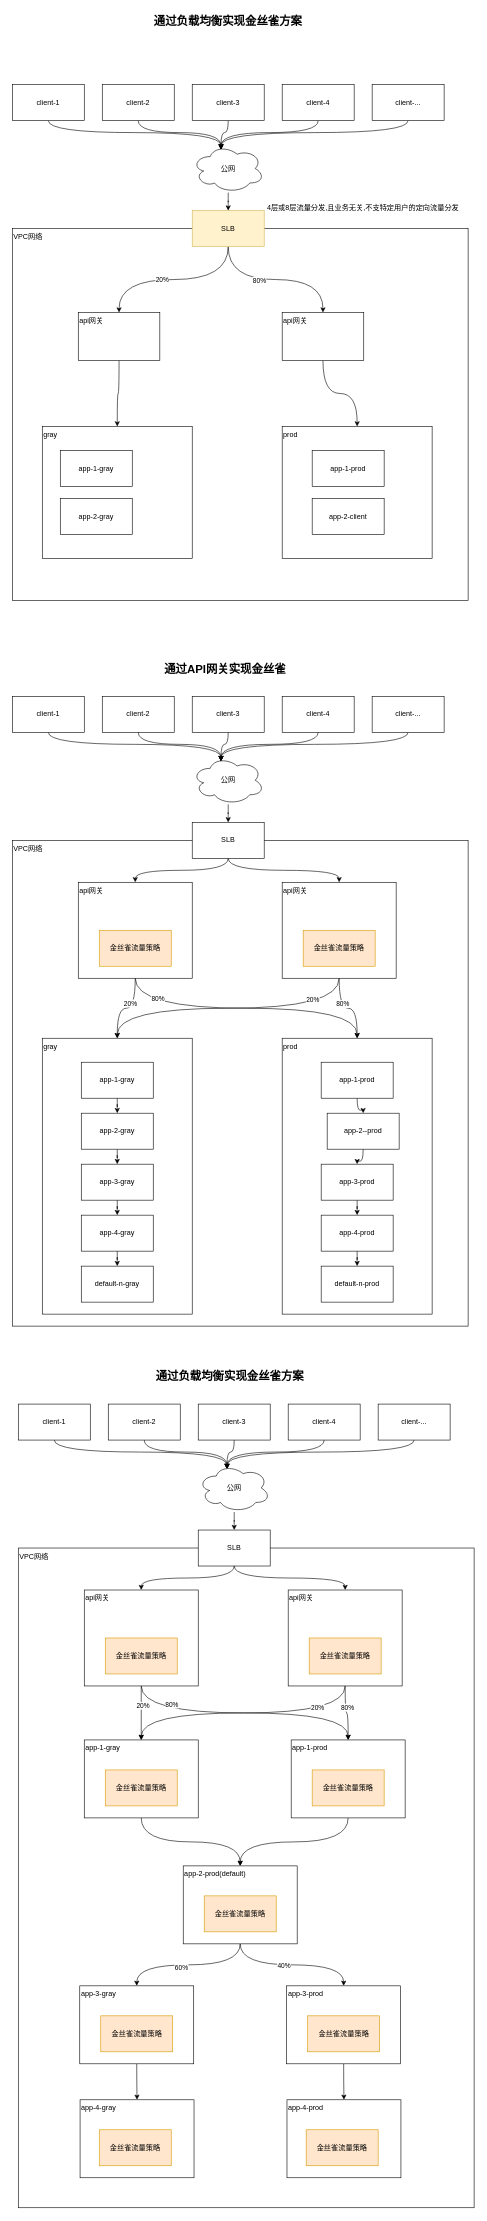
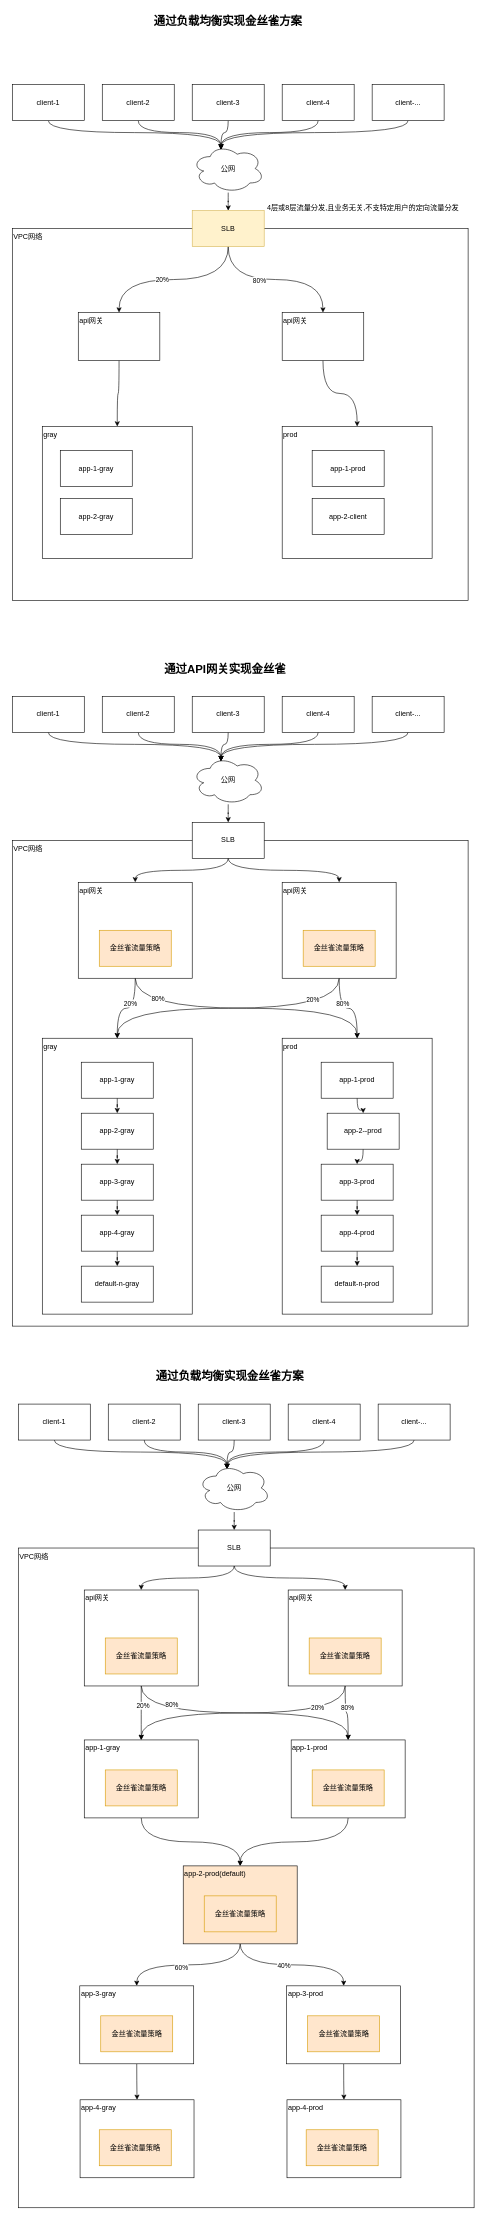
- <mxCell id="103" value="app-2-prod(default)" style="rounded=0;whiteSpace=wrap;html=1;align=left;verticalAlign=top;" vertex="1" parent="1"><mxGeometry x="305" y="3110" width="190" height="130" as="geometry" /></mxCell>
+ <mxCell id="103" value="app-2-prod(default)" style="rounded=0;whiteSpace=wrap;html=1;align=left;verticalAlign=top;fillColor=#ffe6cc;" vertex="1" parent="1"><mxGeometry x="305" y="3110" width="190" height="130" as="geometry" /></mxCell>
